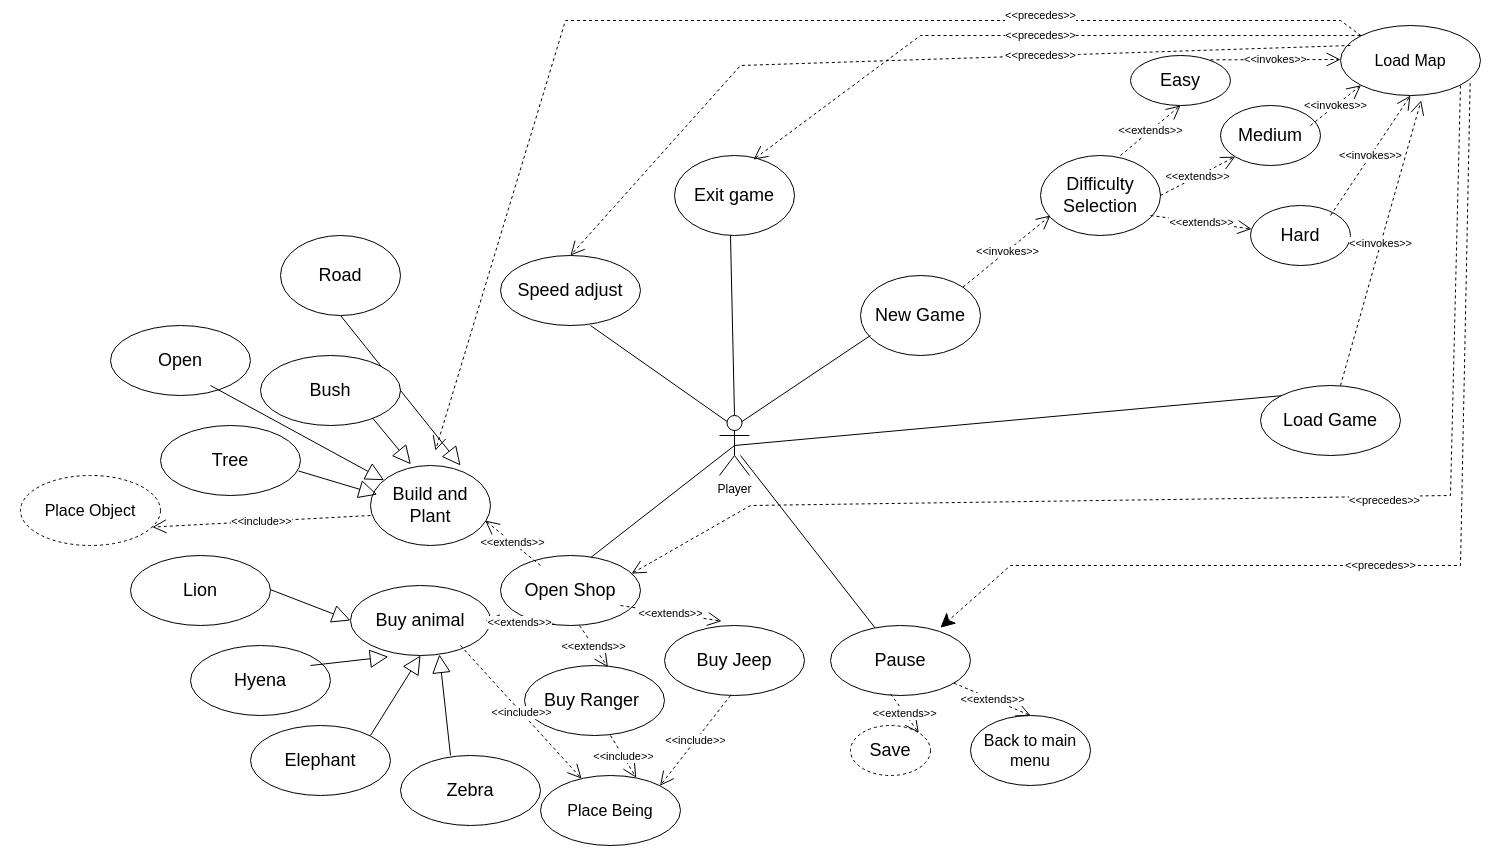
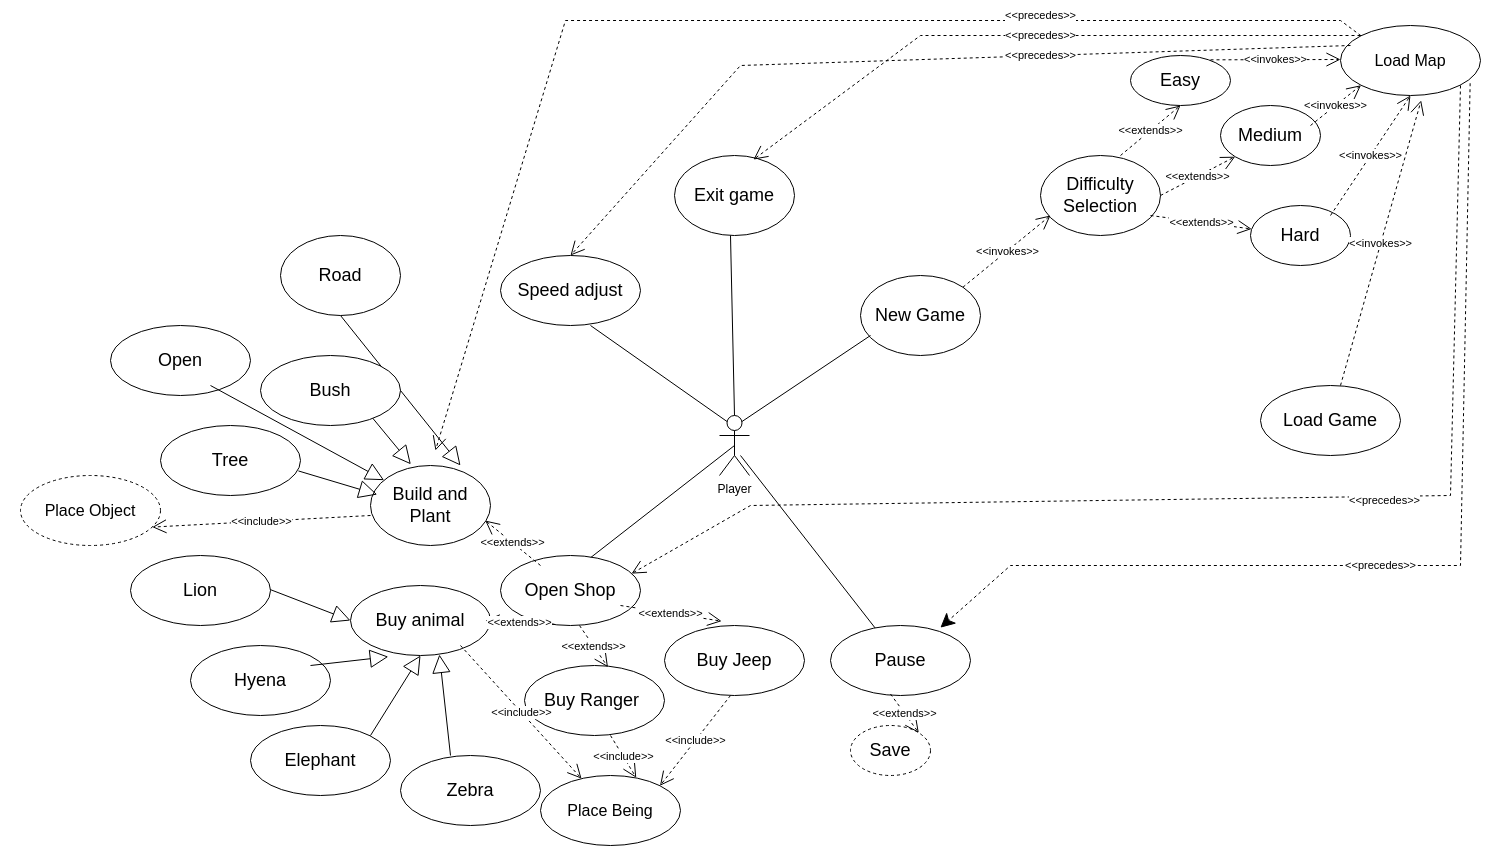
- <mxCell id="32" value="" style="endArrow=none;html=1;rounded=0;exitX=0;exitY=0;exitDx=0;exitDy=0;entryX=0.5;entryY=0.5;entryDx=0;entryDy=0;entryPerimeter=0;" parent="1" source="31" target="2" edge="1"><mxGeometry width="50" height="50" relative="1" as="geometry"><mxPoint x="700" y="525" as="sourcePoint" /><mxPoint x="750" y="475" as="targetPoint" /></mxGeometry></mxCell>
- <mxCell id="56" value="&amp;lt;&amp;lt;extends&amp;gt;&amp;gt;" style="endArrow=open;endSize=12;dashed=1;html=1;rounded=0;entryX=0.5;entryY=0;entryDx=0;entryDy=0;" parent="1" source="42" target="45" edge="1"><mxGeometry width="160" relative="1" as="geometry"><mxPoint x="1160" y="225" as="sourcePoint" /><mxPoint x="1261" y="238" as="targetPoint" /></mxGeometry></mxCell>
- <mxCell id="45" value="&lt;font size=&quot;3&quot;&gt;Back to main menu&lt;/font&gt;" style="ellipse;whiteSpace=wrap;html=1;" parent="1" vertex="1"><mxGeometry x="970" y="715" width="120" height="70" as="geometry" /></mxCell>
